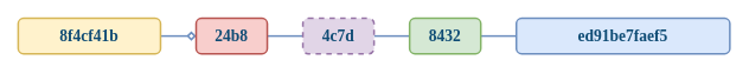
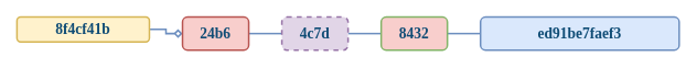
- <mxCell id="3" value="8f4cf41b" style="rounded=1;whiteSpace=wrap;html=1;shadow=0;align=center;verticalAlign=middle;fontFamily=Comic Sans MS;fontSize=18;fillColor=#fff2cc;strokeColor=#d6b656;strokeWidth=2;fontStyle=1;container=0;fontColor=#0F4C75;glass=0;" parent="1" vertex="1"><mxGeometry x="20" y="20" width="160" height="40" as="geometry" /></mxCell>
+ <mxCell id="3" value="8f4cf41b" style="rounded=1;whiteSpace=wrap;html=1;shadow=0;align=center;verticalAlign=middle;fontFamily=Comic Sans MS;fontSize=18;fillColor=#fff2cc;strokeColor=#d6b656;strokeWidth=2;fontStyle=1;container=0;fontColor=#0F4C75;glass=0;" parent="1" vertex="1"><mxGeometry x="20" y="20" width="160" height="30" as="geometry" /></mxCell>
- <mxCell id="5" value="24b8" style="rounded=1;whiteSpace=wrap;html=1;shadow=0;align=center;verticalAlign=middle;fontFamily=Comic Sans MS;fontSize=18;fillColor=#f8cecc;strokeColor=#b85450;strokeWidth=2;fontStyle=1;container=0;fontColor=#0F4C75;glass=0;" parent="1" vertex="1"><mxGeometry x="220" y="20" width="80" height="40" as="geometry" /></mxCell>
+ <mxCell id="5" value="24b6" style="rounded=1;whiteSpace=wrap;html=1;shadow=0;align=center;verticalAlign=middle;fontFamily=Comic Sans MS;fontSize=18;fillColor=#f8cecc;strokeColor=#b85450;strokeWidth=2;fontStyle=1;container=0;fontColor=#0F4C75;glass=0;" parent="1" vertex="1"><mxGeometry x="220" y="20" width="80" height="40" as="geometry" /></mxCell>
- <mxCell id="9" value="8432" style="rounded=1;whiteSpace=wrap;html=1;shadow=0;align=center;verticalAlign=middle;fontFamily=Comic Sans MS;fontSize=18;fillColor=#d5e8d4;strokeColor=#82b366;strokeWidth=2;fontStyle=1;container=0;fontColor=#0F4C75;glass=0;" parent="1" vertex="1"><mxGeometry x="460" y="20" width="80" height="40" as="geometry" /></mxCell>
+ <mxCell id="9" value="8432" style="rounded=1;whiteSpace=wrap;html=1;shadow=0;align=center;verticalAlign=middle;fontFamily=Comic Sans MS;fontSize=18;fillColor=#f8cecc;strokeColor=#82b366;strokeWidth=2;fontStyle=1;container=0;fontColor=#0F4C75;glass=0;" parent="1" vertex="1"><mxGeometry x="460" y="20" width="80" height="40" as="geometry" /></mxCell>
- <mxCell id="10" value="ed91be7faef5" style="rounded=1;whiteSpace=wrap;html=1;shadow=0;align=center;verticalAlign=middle;fontFamily=Comic Sans MS;fontSize=18;fillColor=#dae8fc;strokeColor=#6c8ebf;strokeWidth=2;fontStyle=1;container=0;fontColor=#0F4C75;glass=0;" parent="1" vertex="1"><mxGeometry x="580" y="20" width="240" height="40" as="geometry" /></mxCell>
+ <mxCell id="10" value="ed91be7faef3" style="rounded=1;whiteSpace=wrap;html=1;shadow=0;align=center;verticalAlign=middle;fontFamily=Comic Sans MS;fontSize=18;fillColor=#dae8fc;strokeColor=#6c8ebf;strokeWidth=2;fontStyle=1;container=0;fontColor=#0F4C75;glass=0;" parent="1" vertex="1"><mxGeometry x="580" y="20" width="240" height="40" as="geometry" /></mxCell>
